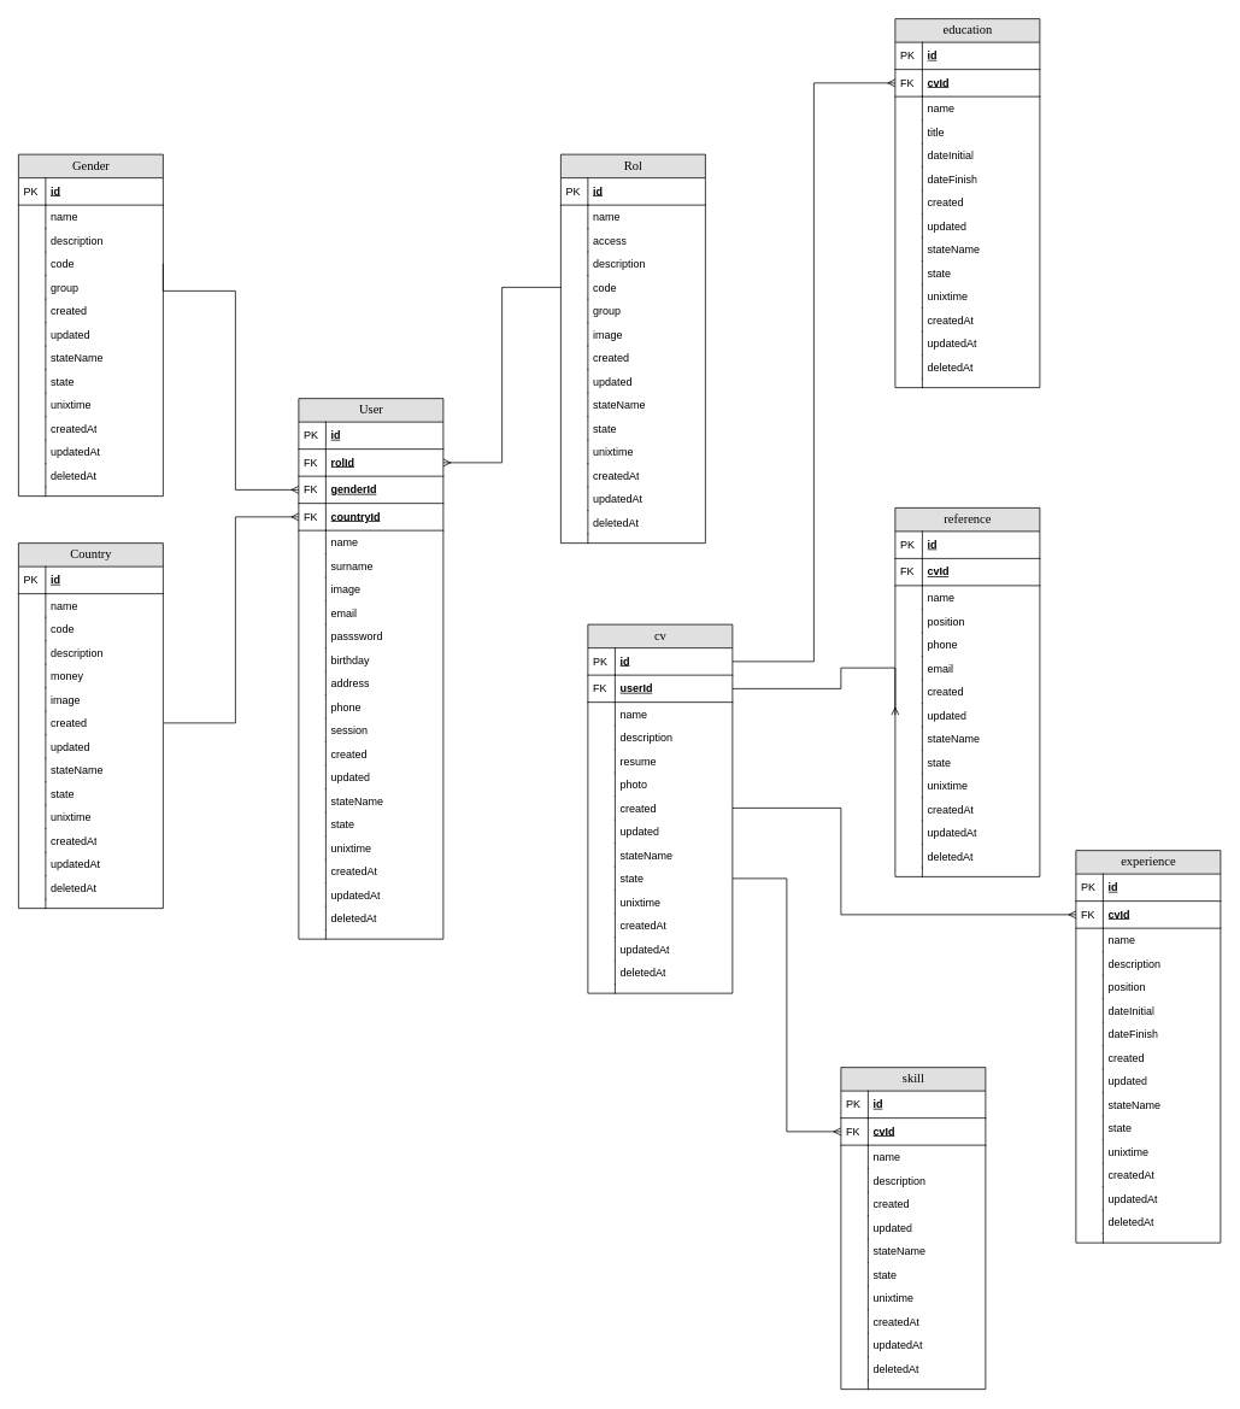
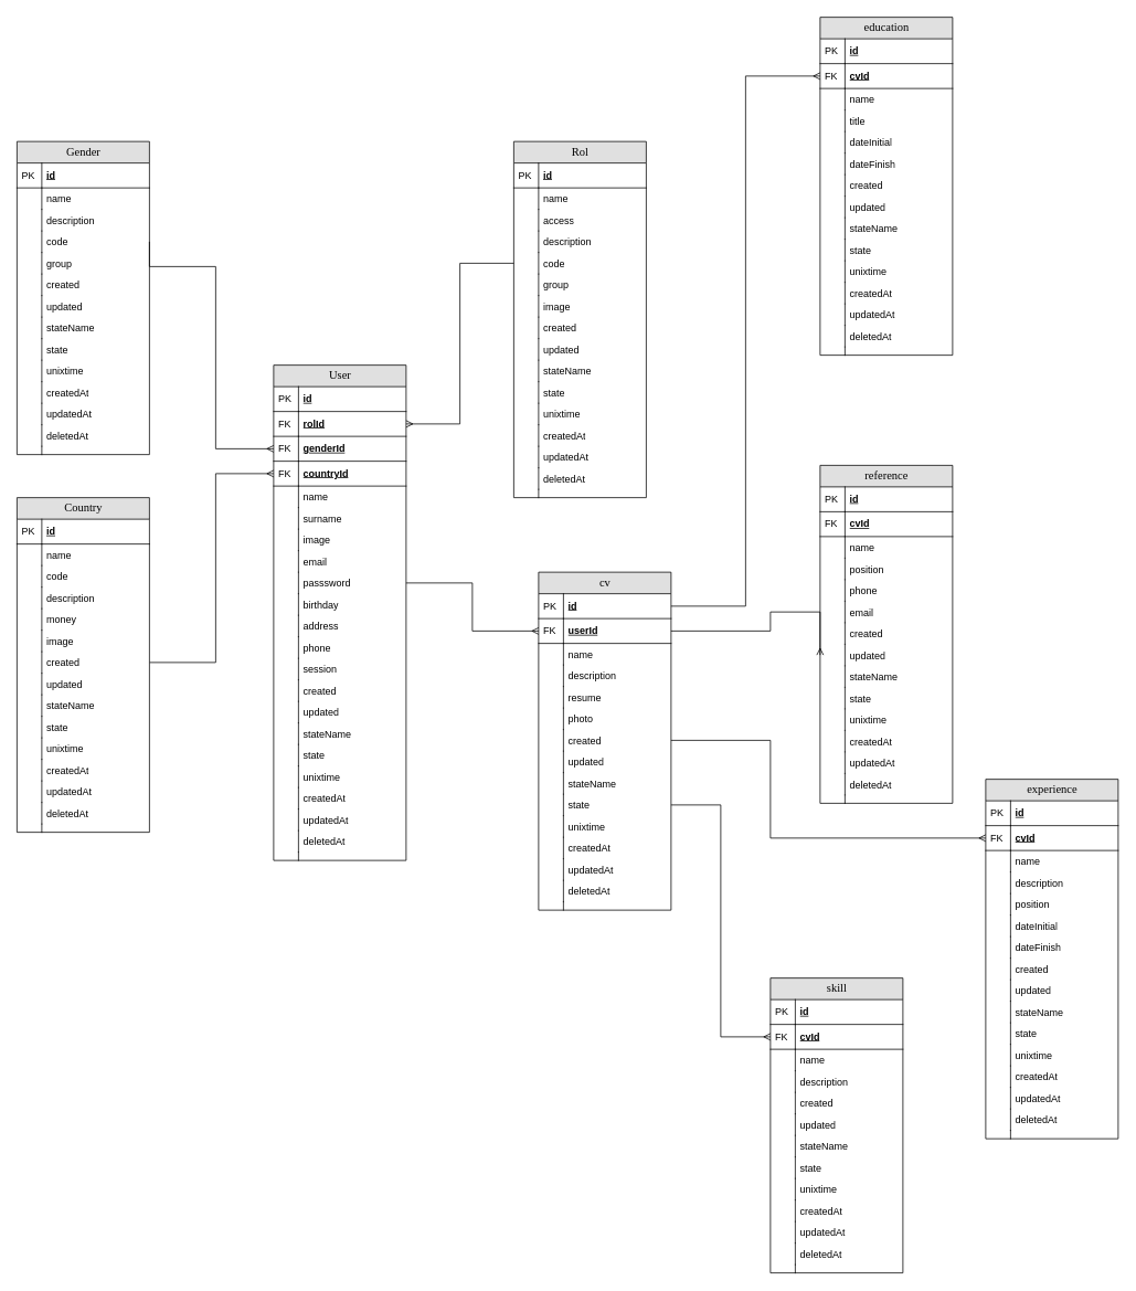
+ <mxCell id="174" style="edgeStyle=orthogonalEdgeStyle;rounded=0;orthogonalLoop=1;jettySize=auto;html=1;exitX=1;exitY=0.5;exitDx=0;exitDy=0;entryX=0;entryY=0.5;entryDx=0;entryDy=0;endArrow=ERmany;endFill=0;" parent="1" source="52" target="146" edge="1"><mxGeometry relative="1" as="geometry" /></mxCell>
